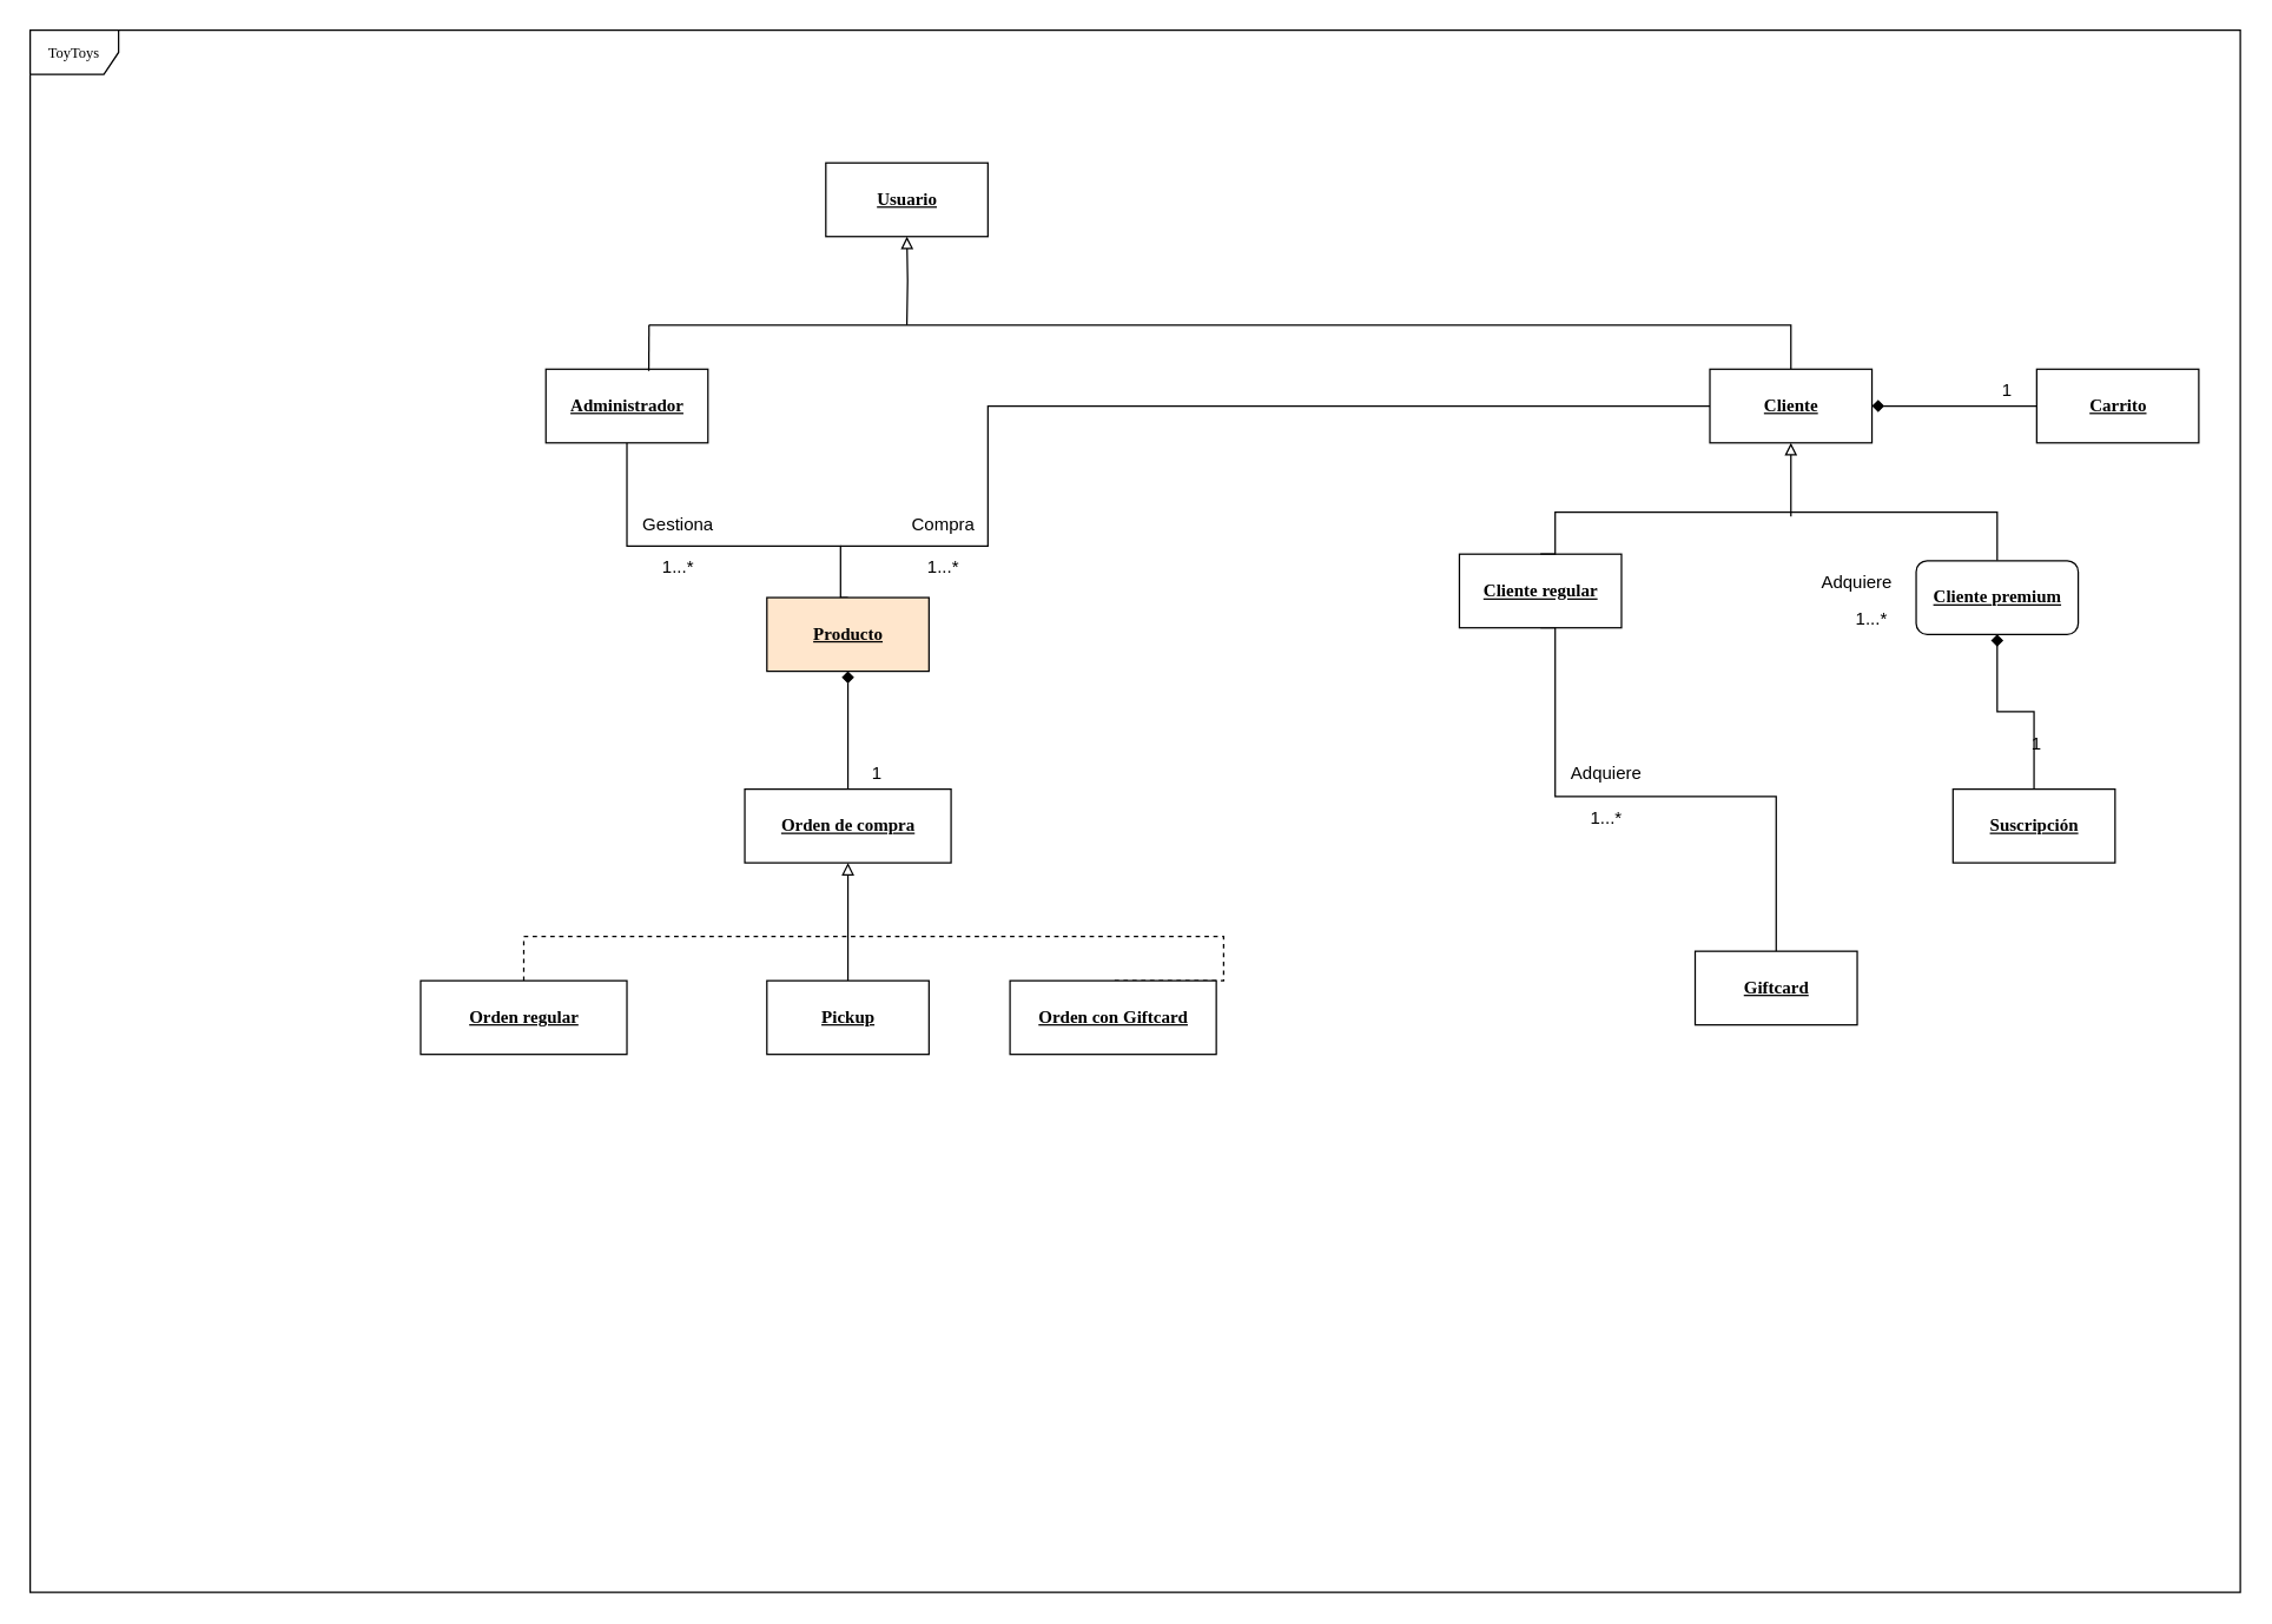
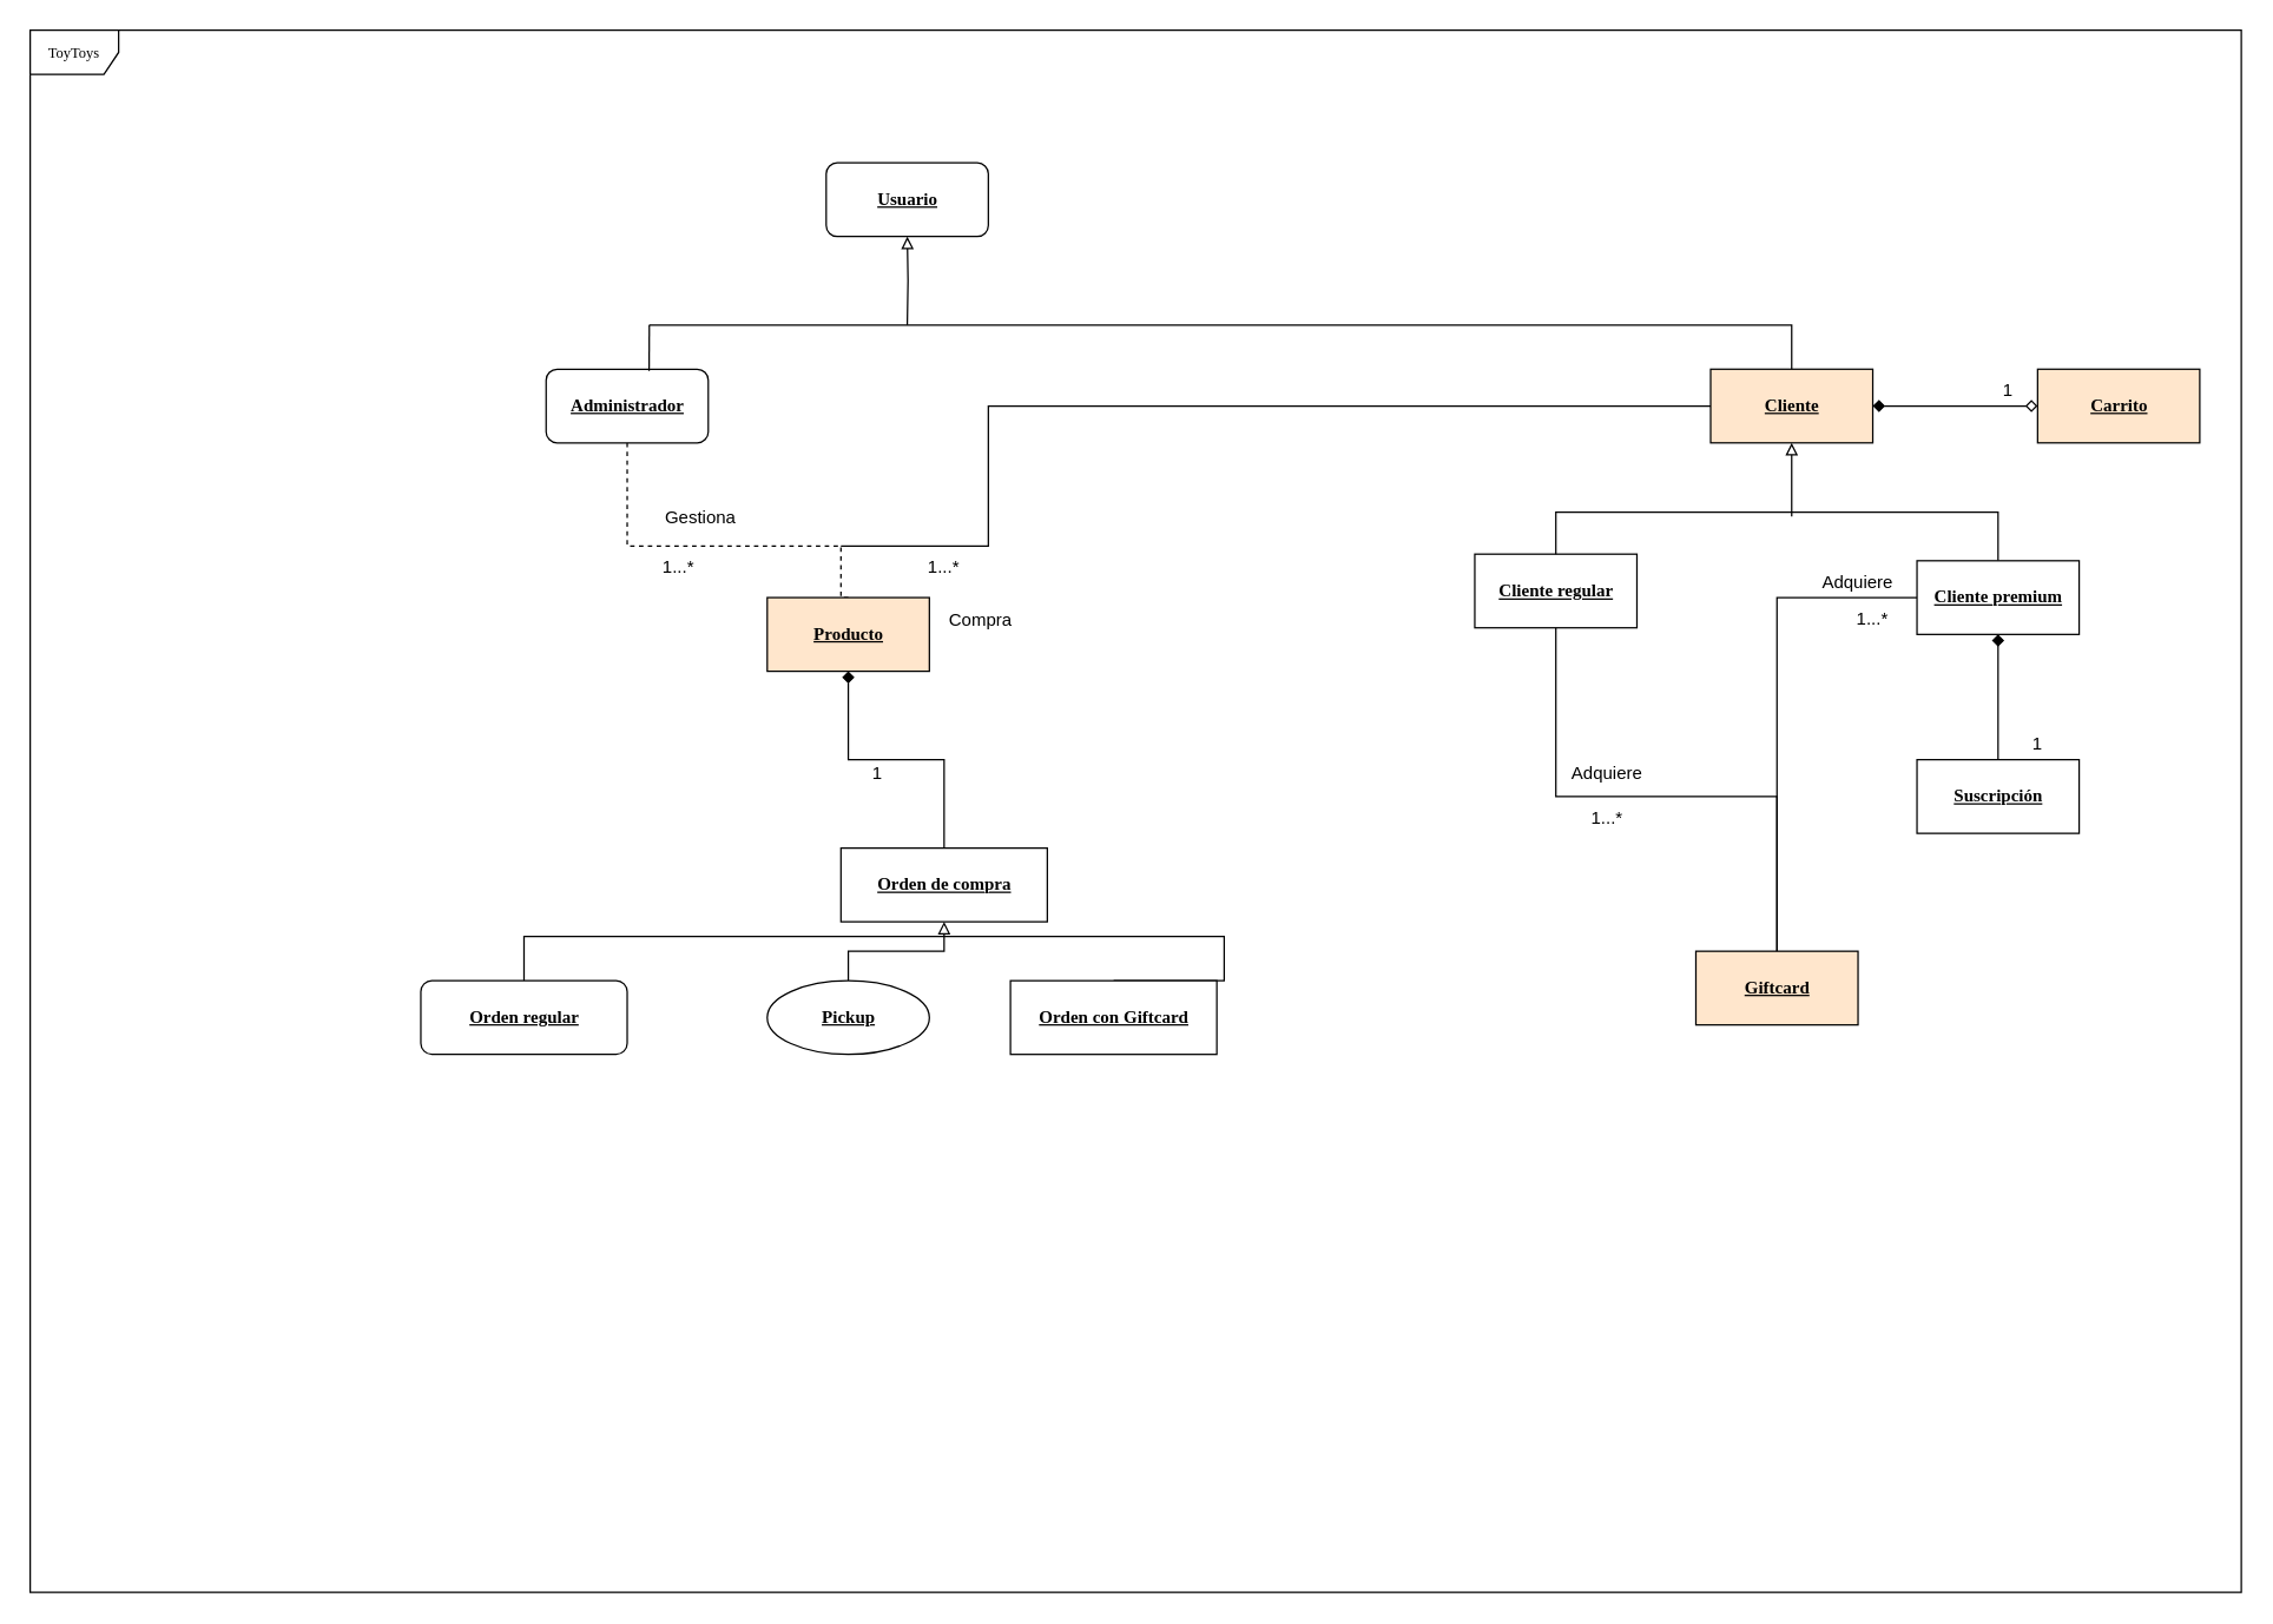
- <mxCell id="4" value="&lt;u&gt;&lt;font size=&quot;1&quot;&gt;&lt;b style=&quot;font-size: 12px&quot;&gt;Usuario&lt;/b&gt;&lt;/font&gt;&lt;/u&gt;&lt;br&gt;" style="html=1;rounded=0;shadow=0;comic=0;labelBackgroundColor=none;strokeColor=#000000;strokeWidth=1;fillColor=#ffffff;fontFamily=Verdana;fontSize=10;fontColor=#000000;align=center;" parent="1" vertex="1"><mxGeometry x="560" y="110" width="110" height="50" as="geometry" /></mxCell>
+ <mxCell id="4" value="&lt;u&gt;&lt;font size=&quot;1&quot;&gt;&lt;b style=&quot;font-size: 12px&quot;&gt;Usuario&lt;/b&gt;&lt;/font&gt;&lt;/u&gt;&lt;br&gt;" style="html=1;shadow=0;comic=0;labelBackgroundColor=none;strokeColor=#000000;strokeWidth=1;fillColor=#ffffff;fontFamily=Verdana;fontSize=10;fontColor=#000000;align=center;rounded=1;" parent="1" vertex="1"><mxGeometry x="560" y="110" width="110" height="50" as="geometry" /></mxCell>
- <mxCell id="6" value="&lt;u&gt;&lt;font size=&quot;1&quot;&gt;&lt;b style=&quot;font-size: 12px&quot;&gt;Administrador&lt;/b&gt;&lt;/font&gt;&lt;/u&gt;&lt;br&gt;" style="html=1;rounded=0;shadow=0;comic=0;labelBackgroundColor=none;strokeColor=#000000;strokeWidth=1;fillColor=#ffffff;fontFamily=Verdana;fontSize=10;fontColor=#000000;align=center;" vertex="1" parent="1"><mxGeometry x="370" y="250" width="110" height="50" as="geometry" /></mxCell>
+ <mxCell id="6" value="&lt;u&gt;&lt;font size=&quot;1&quot;&gt;&lt;b style=&quot;font-size: 12px&quot;&gt;Administrador&lt;/b&gt;&lt;/font&gt;&lt;/u&gt;&lt;br&gt;" style="html=1;shadow=0;comic=0;labelBackgroundColor=none;strokeColor=#000000;strokeWidth=1;fillColor=#ffffff;fontFamily=Verdana;fontSize=10;fontColor=#000000;align=center;rounded=1;" vertex="1" parent="1"><mxGeometry x="370" y="250" width="110" height="50" as="geometry" /></mxCell>
- <mxCell id="17" value="&lt;u&gt;&lt;font size=&quot;1&quot;&gt;&lt;b style=&quot;font-size: 12px&quot;&gt;Cliente&lt;/b&gt;&lt;/font&gt;&lt;/u&gt;&lt;br&gt;" style="html=1;rounded=0;shadow=0;comic=0;labelBackgroundColor=none;strokeColor=#000000;strokeWidth=1;fillColor=#ffffff;fontFamily=Verdana;fontSize=10;fontColor=#000000;align=center;" vertex="1" parent="1"><mxGeometry x="1160" y="250" width="110" height="50" as="geometry" /></mxCell>
+ <mxCell id="17" value="&lt;u&gt;&lt;font size=&quot;1&quot;&gt;&lt;b style=&quot;font-size: 12px&quot;&gt;Cliente&lt;/b&gt;&lt;/font&gt;&lt;/u&gt;&lt;br&gt;" style="html=1;rounded=0;shadow=0;comic=0;labelBackgroundColor=none;strokeColor=#000000;strokeWidth=1;fillColor=#ffe6cc;fontFamily=Verdana;fontSize=10;fontColor=#000000;align=center;" vertex="1" parent="1"><mxGeometry x="1160" y="250" width="110" height="50" as="geometry" /></mxCell>
- <mxCell id="15" value="" style="edgeStyle=orthogonalEdgeStyle;rounded=0;orthogonalLoop=1;jettySize=auto;html=1;startArrow=diamond;startFill=1;endArrow=none;endFill=0;" edge="1" parent="1" source="17" target="20"><mxGeometry relative="1" as="geometry" /></mxCell>
+ <mxCell id="15" value="" style="edgeStyle=orthogonalEdgeStyle;rounded=0;orthogonalLoop=1;jettySize=auto;html=1;startArrow=diamond;startFill=1;endArrow=diamond;endFill=0;" edge="1" parent="1" source="17" target="20"><mxGeometry relative="1" as="geometry" /></mxCell>
- <mxCell id="20" value="&lt;u&gt;&lt;font size=&quot;1&quot;&gt;&lt;b style=&quot;font-size: 12px&quot;&gt;Carrito&lt;/b&gt;&lt;/font&gt;&lt;/u&gt;&lt;br&gt;" style="html=1;rounded=0;shadow=0;comic=0;labelBackgroundColor=none;strokeColor=#000000;strokeWidth=1;fillColor=#ffffff;fontFamily=Verdana;fontSize=10;fontColor=#000000;align=center;" vertex="1" parent="1"><mxGeometry x="1381.818" y="250" width="110" height="50" as="geometry" /></mxCell>
+ <mxCell id="20" value="&lt;u&gt;&lt;font size=&quot;1&quot;&gt;&lt;b style=&quot;font-size: 12px&quot;&gt;Carrito&lt;/b&gt;&lt;/font&gt;&lt;/u&gt;&lt;br&gt;" style="html=1;rounded=0;shadow=0;comic=0;labelBackgroundColor=none;strokeColor=#000000;strokeWidth=1;fillColor=#ffe6cc;fontFamily=Verdana;fontSize=10;fontColor=#000000;align=center;" vertex="1" parent="1"><mxGeometry x="1381.818" y="250" width="110" height="50" as="geometry" /></mxCell>
- <mxCell id="21" value="Gestiona" style="text;html=1;strokeColor=none;fillColor=none;align=center;verticalAlign=middle;whiteSpace=wrap;rounded=0;" vertex="1" parent="1"><mxGeometry x="440" y="346.364" width="40" height="20" as="geometry" /></mxCell>
+ <mxCell id="21" value="Gestiona" style="text;html=1;strokeColor=none;fillColor=none;align=center;verticalAlign=middle;whiteSpace=wrap;rounded=0;" vertex="1" parent="1"><mxGeometry x="455" y="341.364" width="40" height="20" as="geometry" /></mxCell>
- <mxCell id="22" value="Compra" style="text;html=1;strokeColor=none;fillColor=none;align=center;verticalAlign=middle;whiteSpace=wrap;rounded=0;" vertex="1" parent="1"><mxGeometry x="620" y="346.364" width="40" height="20" as="geometry" /></mxCell>
+ <mxCell id="22" value="Compra" style="text;html=1;strokeColor=none;fillColor=none;align=center;verticalAlign=middle;whiteSpace=wrap;rounded=0;" vertex="1" parent="1"><mxGeometry x="645" y="411.364" width="40" height="20" as="geometry" /></mxCell>
- <mxCell id="5" value="" style="edgeStyle=orthogonalEdgeStyle;rounded=0;orthogonalLoop=1;jettySize=auto;html=1;endArrow=none;endFill=0;entryX=0.5;entryY=0;entryDx=0;entryDy=0;" edge="1" parent="1" source="6" target="8"><mxGeometry relative="1" as="geometry"><Array as="points"><mxPoint x="425" y="370" /><mxPoint x="570" y="370" /></Array></mxGeometry></mxCell>
+ <mxCell id="5" value="" style="edgeStyle=orthogonalEdgeStyle;rounded=0;orthogonalLoop=1;jettySize=auto;html=1;endArrow=none;endFill=0;entryX=0.5;entryY=0;entryDx=0;entryDy=0;dashed=1;" edge="1" parent="1" source="6" target="8"><mxGeometry relative="1" as="geometry"><Array as="points"><mxPoint x="425" y="370" /><mxPoint x="570" y="370" /></Array></mxGeometry></mxCell>
- <mxCell id="19" value="&lt;span style=&quot;font-size: 12px&quot;&gt;&lt;b&gt;&lt;u&gt;Cliente regular&lt;/u&gt;&lt;/b&gt;&lt;/span&gt;" style="html=1;rounded=0;shadow=0;comic=0;labelBackgroundColor=none;strokeColor=#000000;strokeWidth=1;fillColor=#ffffff;fontFamily=Verdana;fontSize=10;fontColor=#000000;align=center;" vertex="1" parent="1"><mxGeometry x="990" y="375.5" width="110" height="50" as="geometry" /></mxCell>
+ <mxCell id="19" value="&lt;span style=&quot;font-size: 12px&quot;&gt;&lt;b&gt;&lt;u&gt;Cliente regular&lt;/u&gt;&lt;/b&gt;&lt;/span&gt;" style="html=1;rounded=0;shadow=0;comic=0;labelBackgroundColor=none;strokeColor=#000000;strokeWidth=1;fillColor=#ffffff;fontFamily=Verdana;fontSize=10;fontColor=#000000;align=center;" vertex="1" parent="1"><mxGeometry x="1000" y="375.5" width="110" height="50" as="geometry" /></mxCell>
- <mxCell id="29" value="&lt;span style=&quot;font-size: 12px&quot;&gt;&lt;b&gt;&lt;u&gt;Cliente premium&lt;/u&gt;&lt;/b&gt;&lt;/span&gt;" style="html=1;shadow=0;comic=0;labelBackgroundColor=none;strokeColor=#000000;strokeWidth=1;fillColor=#ffffff;fontFamily=Verdana;fontSize=10;fontColor=#000000;align=center;rounded=1;" vertex="1" parent="1"><mxGeometry x="1300" y="380" width="110" height="50" as="geometry" /></mxCell>
+ <mxCell id="29" value="&lt;span style=&quot;font-size: 12px&quot;&gt;&lt;b&gt;&lt;u&gt;Cliente premium&lt;/u&gt;&lt;/b&gt;&lt;/span&gt;" style="html=1;rounded=0;shadow=0;comic=0;labelBackgroundColor=none;strokeColor=#000000;strokeWidth=1;fillColor=#ffffff;fontFamily=Verdana;fontSize=10;fontColor=#000000;align=center;" vertex="1" parent="1"><mxGeometry x="1300" y="380" width="110" height="50" as="geometry" /></mxCell>
+ <mxCell id="30" value="" style="edgeStyle=orthogonalEdgeStyle;rounded=0;orthogonalLoop=1;jettySize=auto;html=1;startArrow=none;startFill=0;endArrow=none;endFill=0;exitX=0;exitY=0.5;exitDx=0;exitDy=0;" edge="1" parent="1" source="29" target="32"><mxGeometry relative="1" as="geometry" /></mxCell>
- <mxCell id="10" value="&lt;u&gt;&lt;font size=&quot;1&quot;&gt;&lt;b style=&quot;font-size: 12px&quot;&gt;Orden de compra&lt;/b&gt;&lt;/font&gt;&lt;/u&gt;&lt;br&gt;" style="html=1;rounded=0;shadow=0;comic=0;labelBackgroundColor=none;strokeColor=#000000;strokeWidth=1;fillColor=#ffffff;fontFamily=Verdana;fontSize=10;fontColor=#000000;align=center;" vertex="1" parent="1"><mxGeometry x="505" y="535" width="140" height="50" as="geometry" /></mxCell>
+ <mxCell id="10" value="&lt;u&gt;&lt;font size=&quot;1&quot;&gt;&lt;b style=&quot;font-size: 12px&quot;&gt;Orden de compra&lt;/b&gt;&lt;/font&gt;&lt;/u&gt;&lt;br&gt;" style="html=1;rounded=0;shadow=0;comic=0;labelBackgroundColor=none;strokeColor=#000000;strokeWidth=1;fillColor=#ffffff;fontFamily=Verdana;fontSize=10;fontColor=#000000;align=center;" vertex="1" parent="1"><mxGeometry x="570" y="575" width="140" height="50" as="geometry" /></mxCell>
- <mxCell id="31" value="&lt;span style=&quot;font-size: 12px&quot;&gt;&lt;b&gt;&lt;u&gt;Suscripción&lt;/u&gt;&lt;/b&gt;&lt;/span&gt;" style="html=1;rounded=0;shadow=0;comic=0;labelBackgroundColor=none;strokeColor=#000000;strokeWidth=1;fillColor=#ffffff;fontFamily=Verdana;fontSize=10;fontColor=#000000;align=center;" vertex="1" parent="1"><mxGeometry x="1325" y="535" width="110" height="50" as="geometry" /></mxCell>
+ <mxCell id="31" value="&lt;span style=&quot;font-size: 12px&quot;&gt;&lt;b&gt;&lt;u&gt;Suscripción&lt;/u&gt;&lt;/b&gt;&lt;/span&gt;" style="html=1;rounded=0;shadow=0;comic=0;labelBackgroundColor=none;strokeColor=#000000;strokeWidth=1;fillColor=#ffffff;fontFamily=Verdana;fontSize=10;fontColor=#000000;align=center;" vertex="1" parent="1"><mxGeometry x="1300" y="515" width="110" height="50" as="geometry" /></mxCell>
- <mxCell id="34" style="edgeStyle=orthogonalEdgeStyle;rounded=0;html=1;labelBackgroundColor=none;startFill=0;endArrow=none;endFill=0;endSize=10;fontFamily=Verdana;fontSize=10;entryX=0.5;entryY=0;entryDx=0;entryDy=0;dashed=1;" edge="1" parent="1" source="36" target="35"><mxGeometry relative="1" as="geometry"><Array as="points"><mxPoint x="355" y="635" /><mxPoint x="830" y="635" /></Array><mxPoint x="370" y="634.909" as="sourcePoint" /><mxPoint x="855" y="664.909" as="targetPoint" /></mxGeometry></mxCell>
+ <mxCell id="34" style="edgeStyle=orthogonalEdgeStyle;rounded=0;html=1;labelBackgroundColor=none;startFill=0;endArrow=none;endFill=0;endSize=10;fontFamily=Verdana;fontSize=10;entryX=0.5;entryY=0;entryDx=0;entryDy=0;" edge="1" parent="1" source="36" target="35"><mxGeometry relative="1" as="geometry"><Array as="points"><mxPoint x="355" y="635" /><mxPoint x="830" y="635" /></Array><mxPoint x="370" y="634.909" as="sourcePoint" /><mxPoint x="855" y="664.909" as="targetPoint" /></mxGeometry></mxCell>
- <mxCell id="32" value="&lt;span style=&quot;font-size: 12px&quot;&gt;&lt;b&gt;&lt;u&gt;Giftcard&lt;/u&gt;&lt;/b&gt;&lt;/span&gt;" style="html=1;rounded=0;shadow=0;comic=0;labelBackgroundColor=none;strokeColor=#000000;strokeWidth=1;fillColor=#ffffff;fontFamily=Verdana;fontSize=10;fontColor=#000000;align=center;" vertex="1" parent="1"><mxGeometry x="1150" y="645" width="110" height="50" as="geometry" /></mxCell>
+ <mxCell id="32" value="&lt;span style=&quot;font-size: 12px&quot;&gt;&lt;b&gt;&lt;u&gt;Giftcard&lt;/u&gt;&lt;/b&gt;&lt;/span&gt;" style="html=1;rounded=0;shadow=0;comic=0;labelBackgroundColor=none;strokeColor=#000000;strokeWidth=1;fillColor=#ffe6cc;fontFamily=Verdana;fontSize=10;fontColor=#000000;align=center;" vertex="1" parent="1"><mxGeometry x="1150" y="645" width="110" height="50" as="geometry" /></mxCell>
- <mxCell id="36" value="&lt;span style=&quot;font-size: 12px&quot;&gt;&lt;b&gt;&lt;u&gt;Orden regular&lt;/u&gt;&lt;/b&gt;&lt;/span&gt;" style="html=1;rounded=0;shadow=0;comic=0;labelBackgroundColor=none;strokeColor=#000000;strokeWidth=1;fillColor=#ffffff;fontFamily=Verdana;fontSize=10;fontColor=#000000;align=center;" vertex="1" parent="1"><mxGeometry x="285" y="665" width="140" height="50" as="geometry" /></mxCell>
+ <mxCell id="36" value="&lt;span style=&quot;font-size: 12px&quot;&gt;&lt;b&gt;&lt;u&gt;Orden regular&lt;/u&gt;&lt;/b&gt;&lt;/span&gt;" style="html=1;shadow=0;comic=0;labelBackgroundColor=none;strokeColor=#000000;strokeWidth=1;fillColor=#ffffff;fontFamily=Verdana;fontSize=10;fontColor=#000000;align=center;rounded=1;" vertex="1" parent="1"><mxGeometry x="285" y="665" width="140" height="50" as="geometry" /></mxCell>
- <mxCell id="11" value="&lt;u&gt;&lt;font size=&quot;1&quot;&gt;&lt;b style=&quot;font-size: 12px&quot;&gt;Pickup&lt;/b&gt;&lt;/font&gt;&lt;/u&gt;&lt;br&gt;" style="html=1;rounded=0;shadow=0;comic=0;labelBackgroundColor=none;strokeColor=#000000;strokeWidth=1;fillColor=#ffffff;fontFamily=Verdana;fontSize=10;fontColor=#000000;align=center;" vertex="1" parent="1"><mxGeometry x="520" y="665" width="110" height="50" as="geometry" /></mxCell>
+ <mxCell id="11" value="&lt;u&gt;&lt;font size=&quot;1&quot;&gt;&lt;b style=&quot;font-size: 12px&quot;&gt;Pickup&lt;/b&gt;&lt;/font&gt;&lt;/u&gt;&lt;br&gt;" style="ellipse;html=1;shadow=0;comic=0;labelBackgroundColor=none;strokeColor=#000000;strokeWidth=1;fillColor=#ffffff;fontFamily=Verdana;fontSize=10;fontColor=#000000;align=center;" vertex="1" parent="1"><mxGeometry x="520" y="665" width="110" height="50" as="geometry" /></mxCell>
